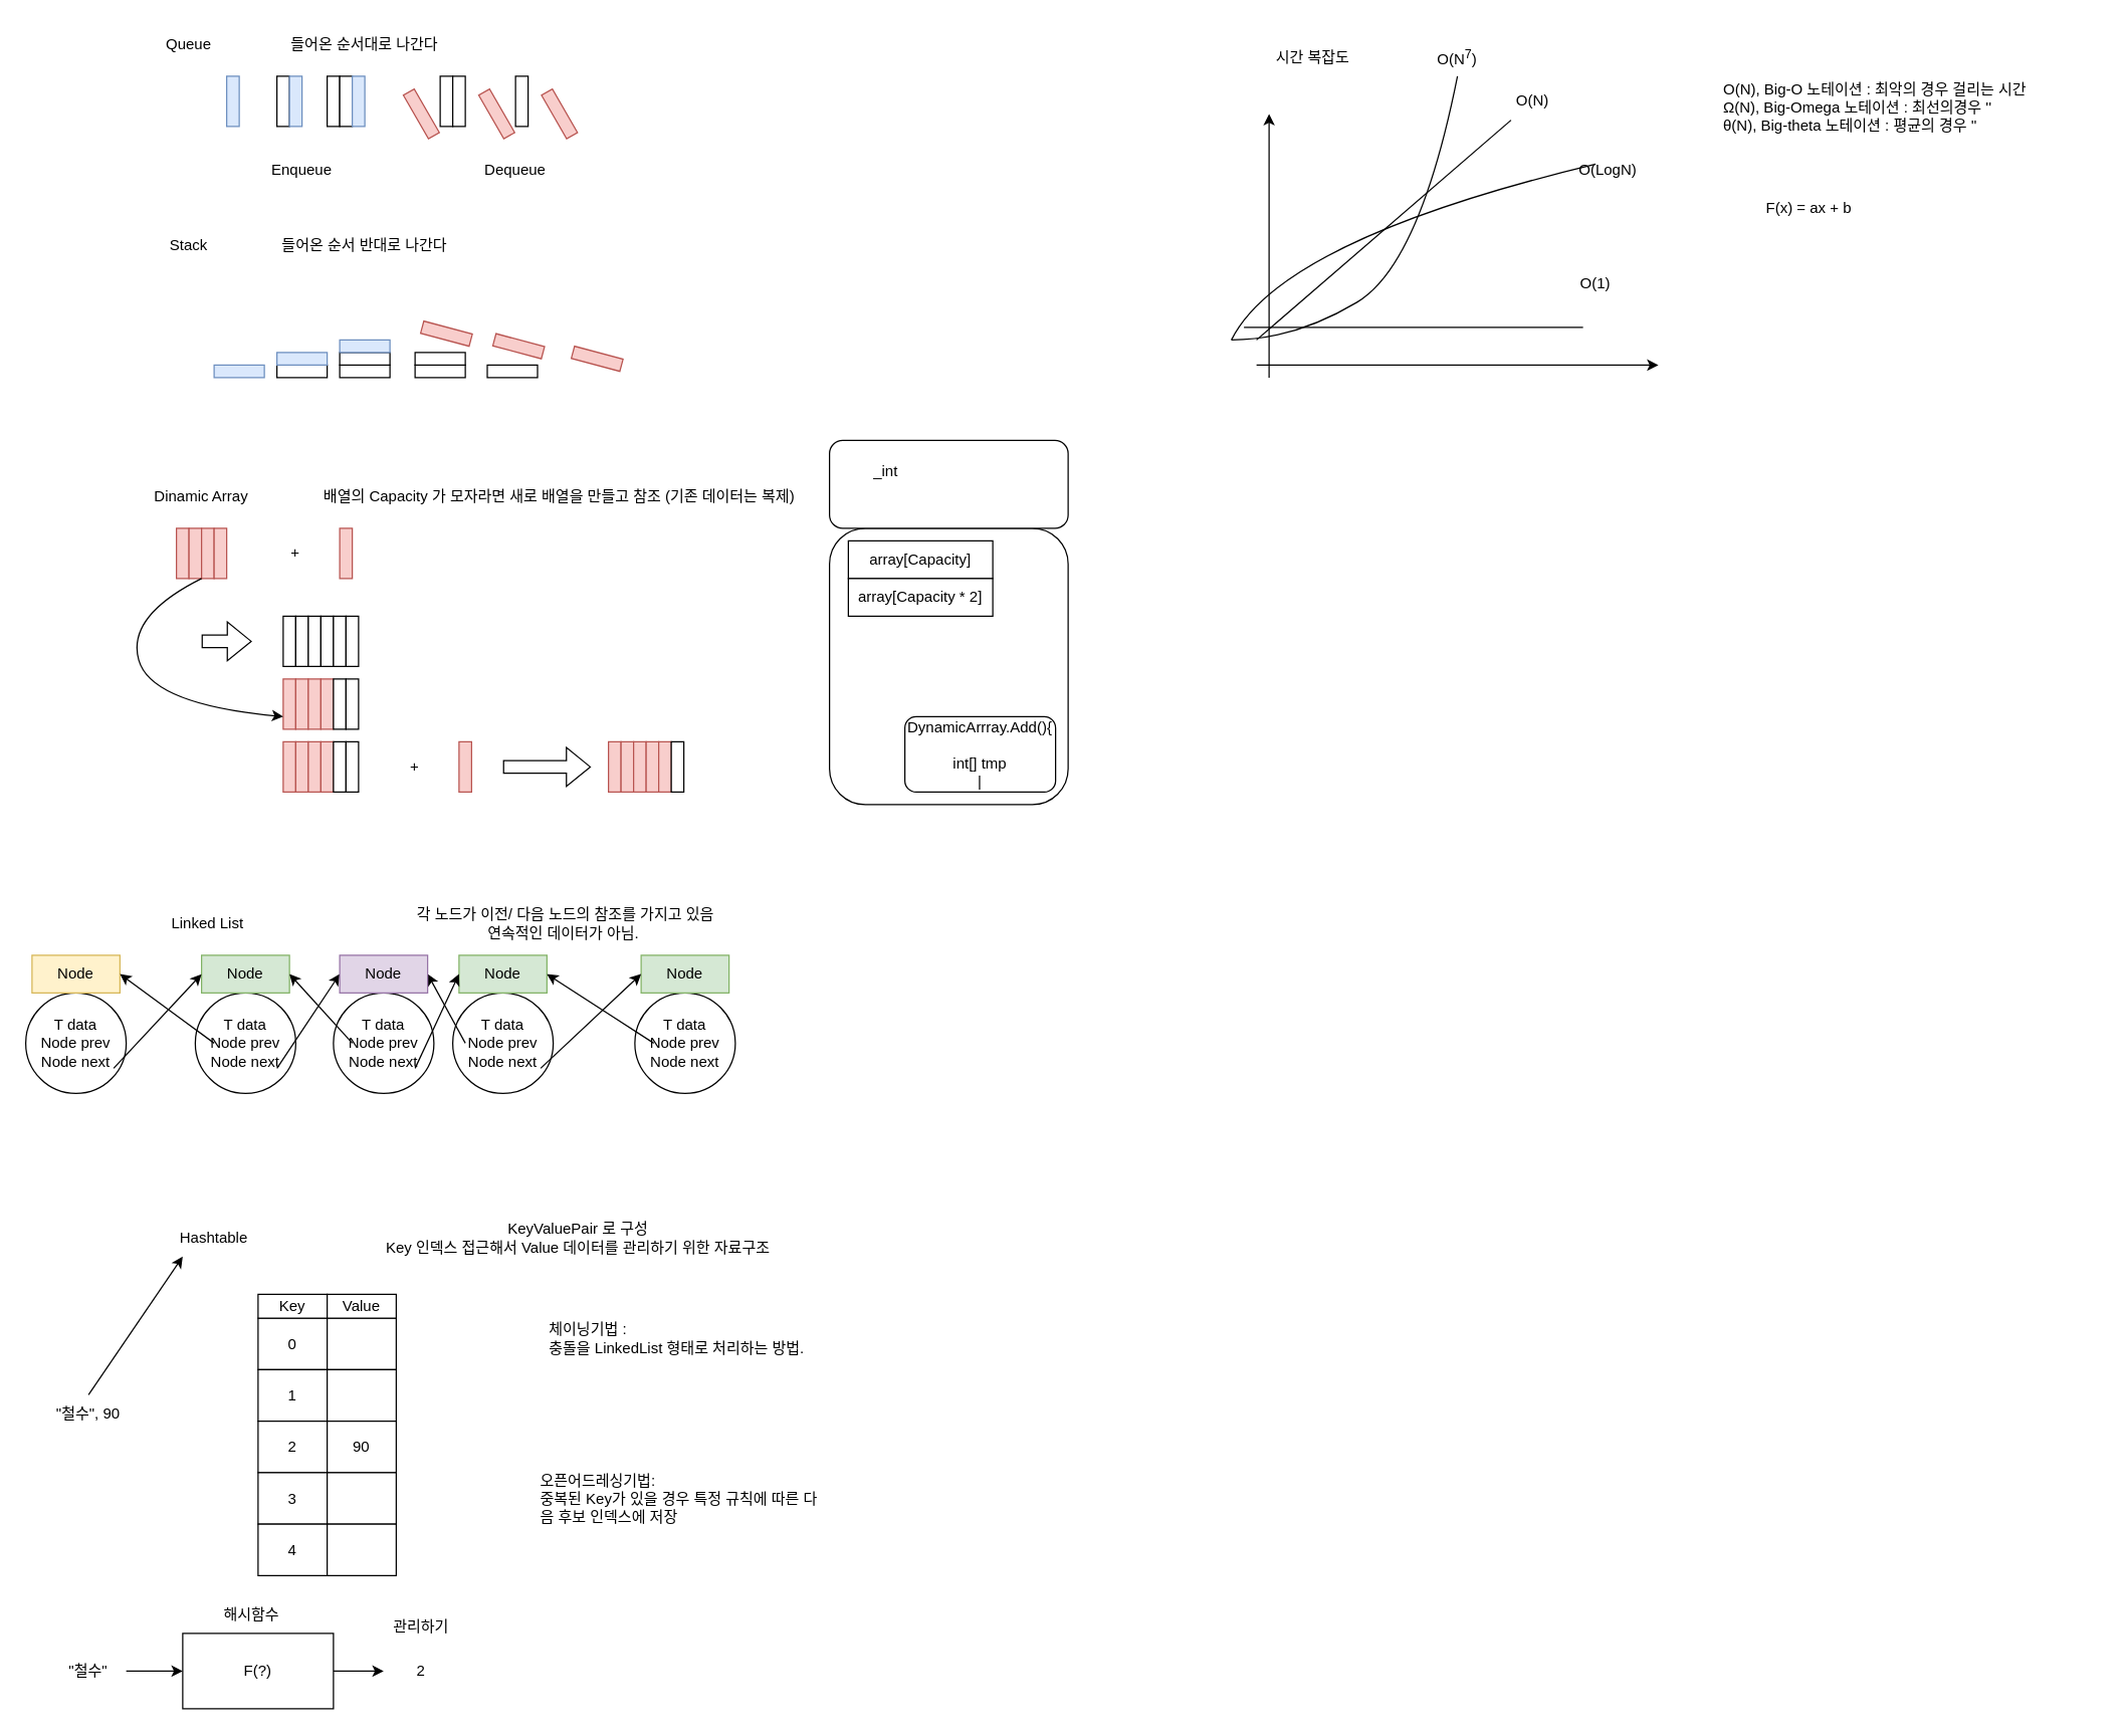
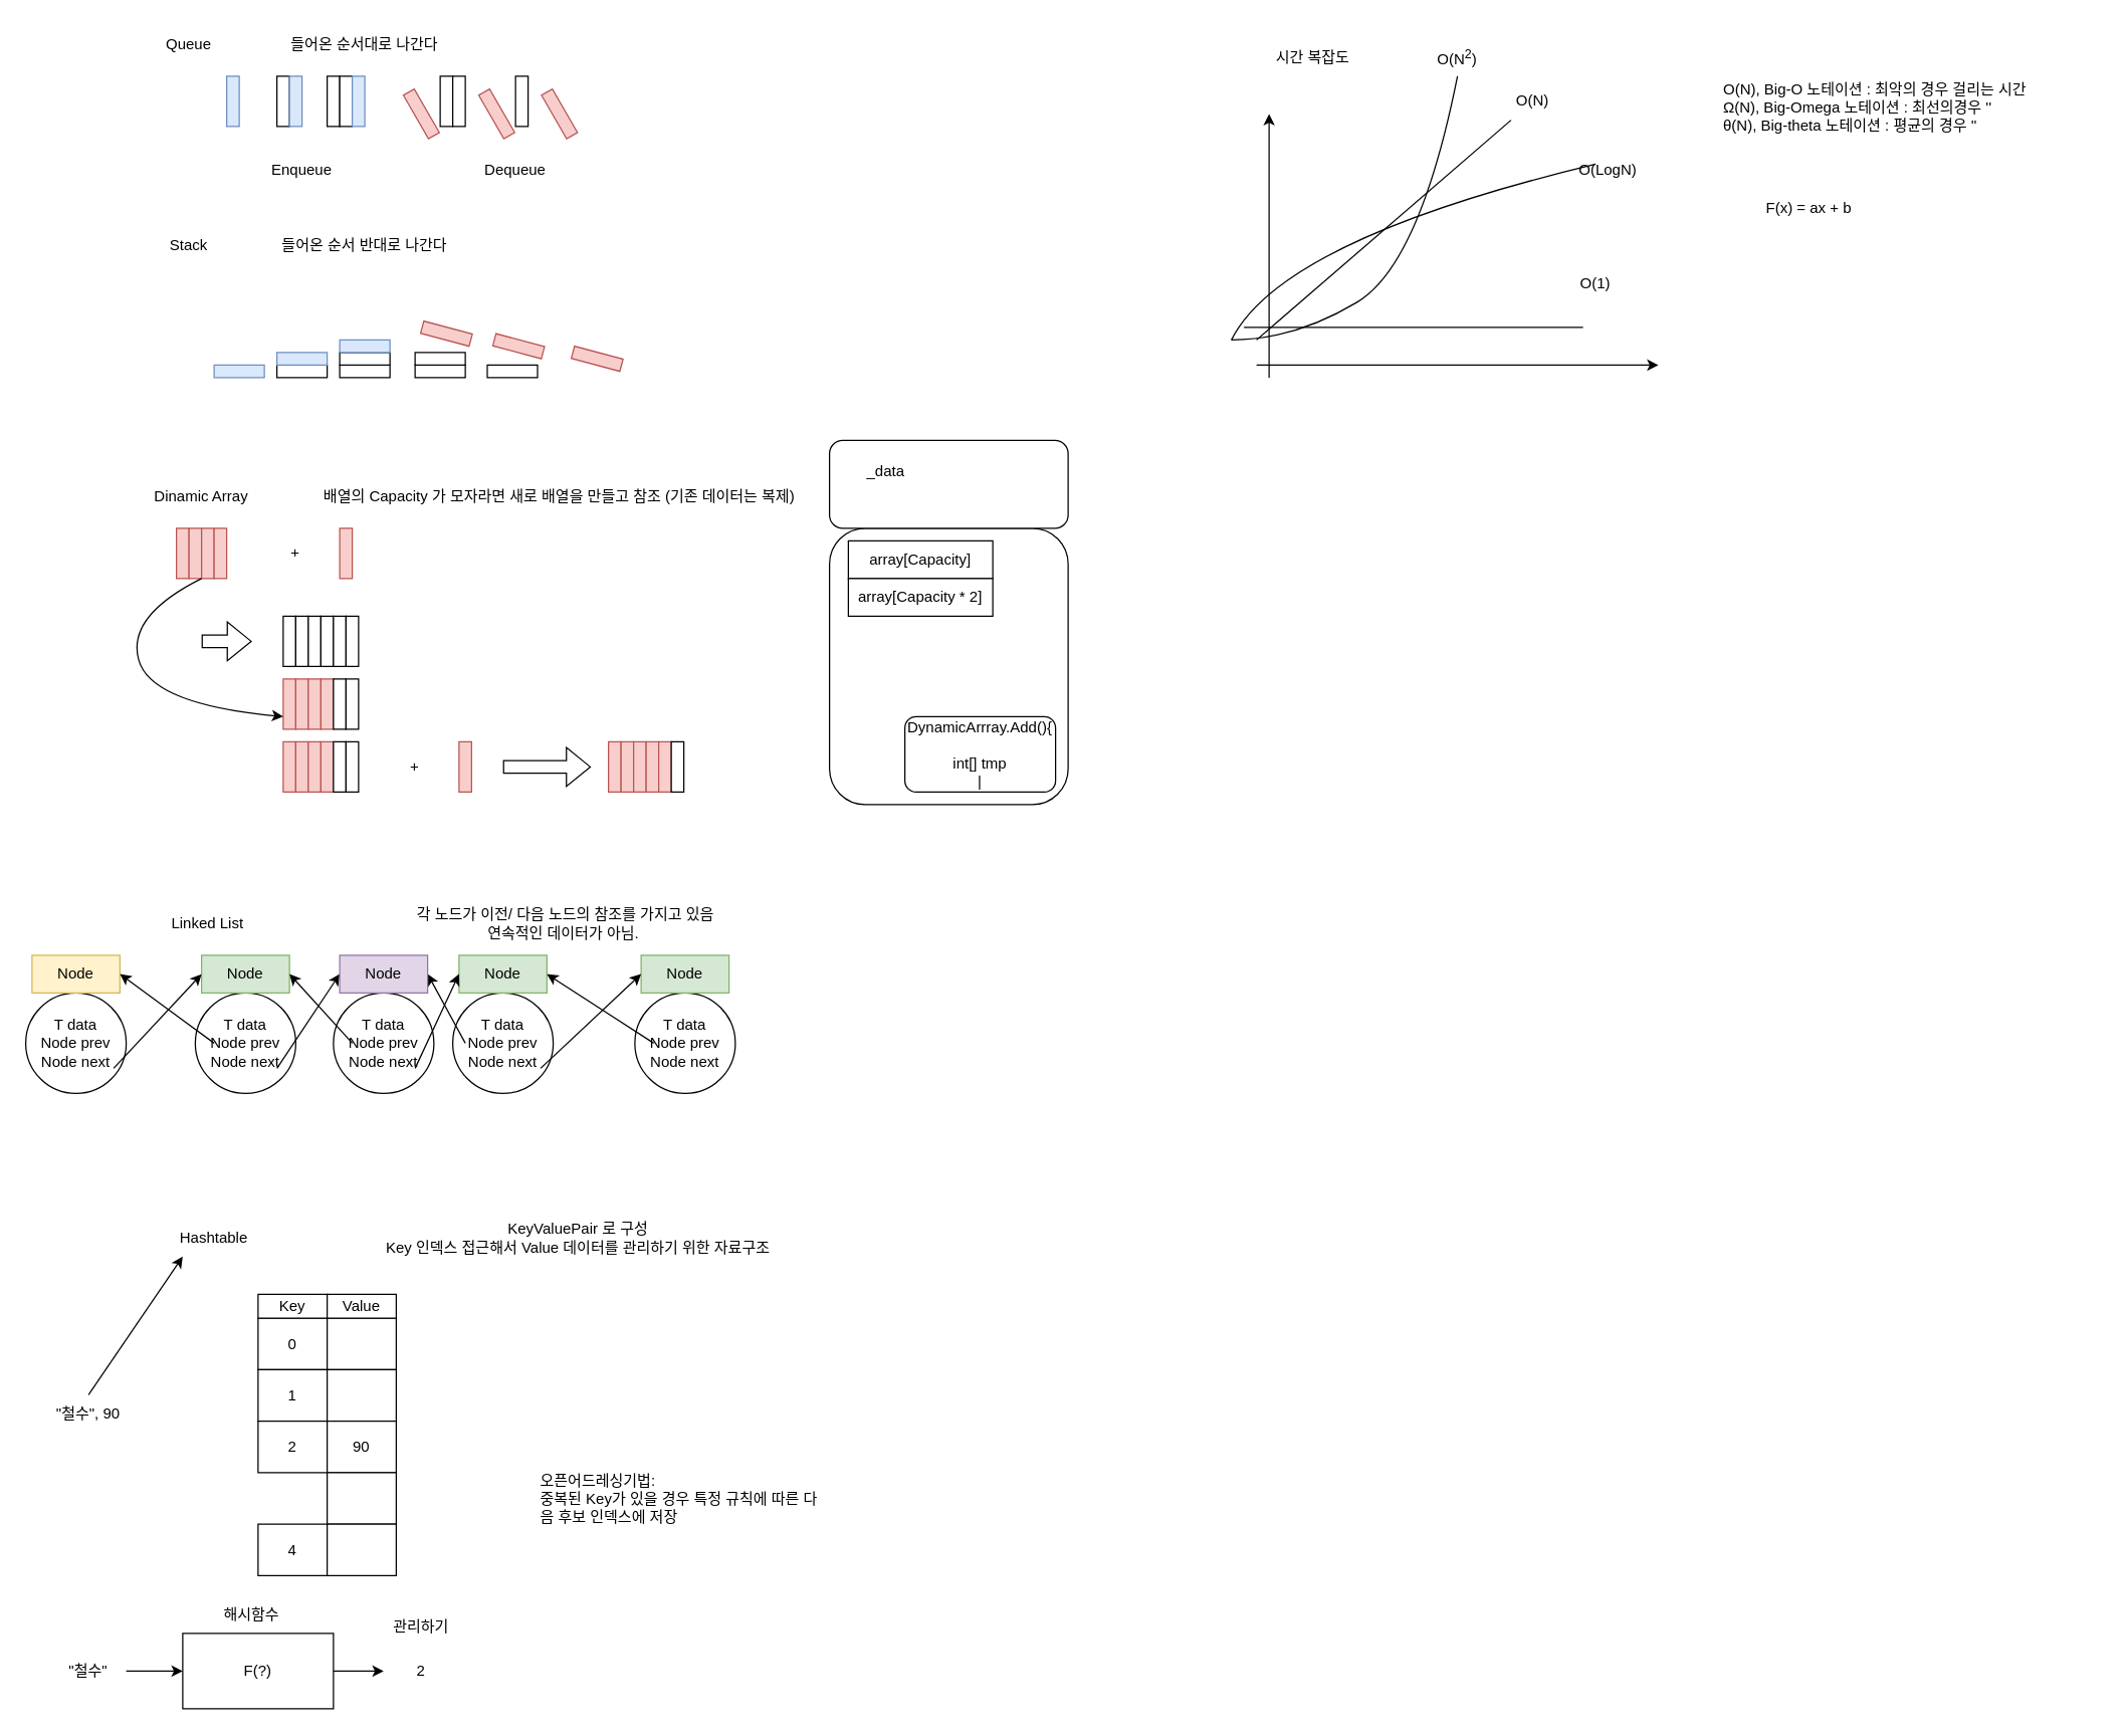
- <mxCell id="127" value="O(N&lt;sup&gt;7&lt;/sup&gt;)" style="text;html=1;strokeColor=none;fillColor=none;align=center;verticalAlign=middle;whiteSpace=wrap;rounded=0;" vertex="1" parent="1"><mxGeometry x="1130" y="30" width="60" height="30" as="geometry" /></mxCell>
+ <mxCell id="127" value="O(N&lt;sup&gt;2&lt;/sup&gt;)" style="text;html=1;strokeColor=none;fillColor=none;align=center;verticalAlign=middle;whiteSpace=wrap;rounded=0;" vertex="1" parent="1"><mxGeometry x="1130" y="30" width="60" height="30" as="geometry" /></mxCell>
- <mxCell id="109" value="_int" style="text;html=1;strokeColor=none;fillColor=none;align=center;verticalAlign=middle;whiteSpace=wrap;rounded=0;" vertex="1" parent="1"><mxGeometry x="675" y="360" width="60" height="30" as="geometry" /></mxCell>
+ <mxCell id="109" value="_data" style="text;html=1;strokeColor=none;fillColor=none;align=center;verticalAlign=middle;whiteSpace=wrap;rounded=0;" vertex="1" parent="1"><mxGeometry x="675" y="360" width="60" height="30" as="geometry" /></mxCell>
- <mxCell id="118" value="체이닝기법 :&amp;nbsp;&lt;br&gt;&lt;div style=&quot;&quot;&gt;&lt;span style=&quot;background-color: initial;&quot;&gt;충돌을 LinkedList 형태로 처리하는 방법.&lt;/span&gt;&lt;/div&gt;" style="text;html=1;strokeColor=none;fillColor=none;align=left;verticalAlign=middle;whiteSpace=wrap;rounded=0;" vertex="1" parent="1"><mxGeometry x="435" y="1019" width="225" height="91" as="geometry" /></mxCell>
- <mxCell id="91" value="3" style="rounded=0;whiteSpace=wrap;html=1;" vertex="1" parent="1"><mxGeometry x="205" y="1172" width="55" height="41" as="geometry" /></mxCell>
